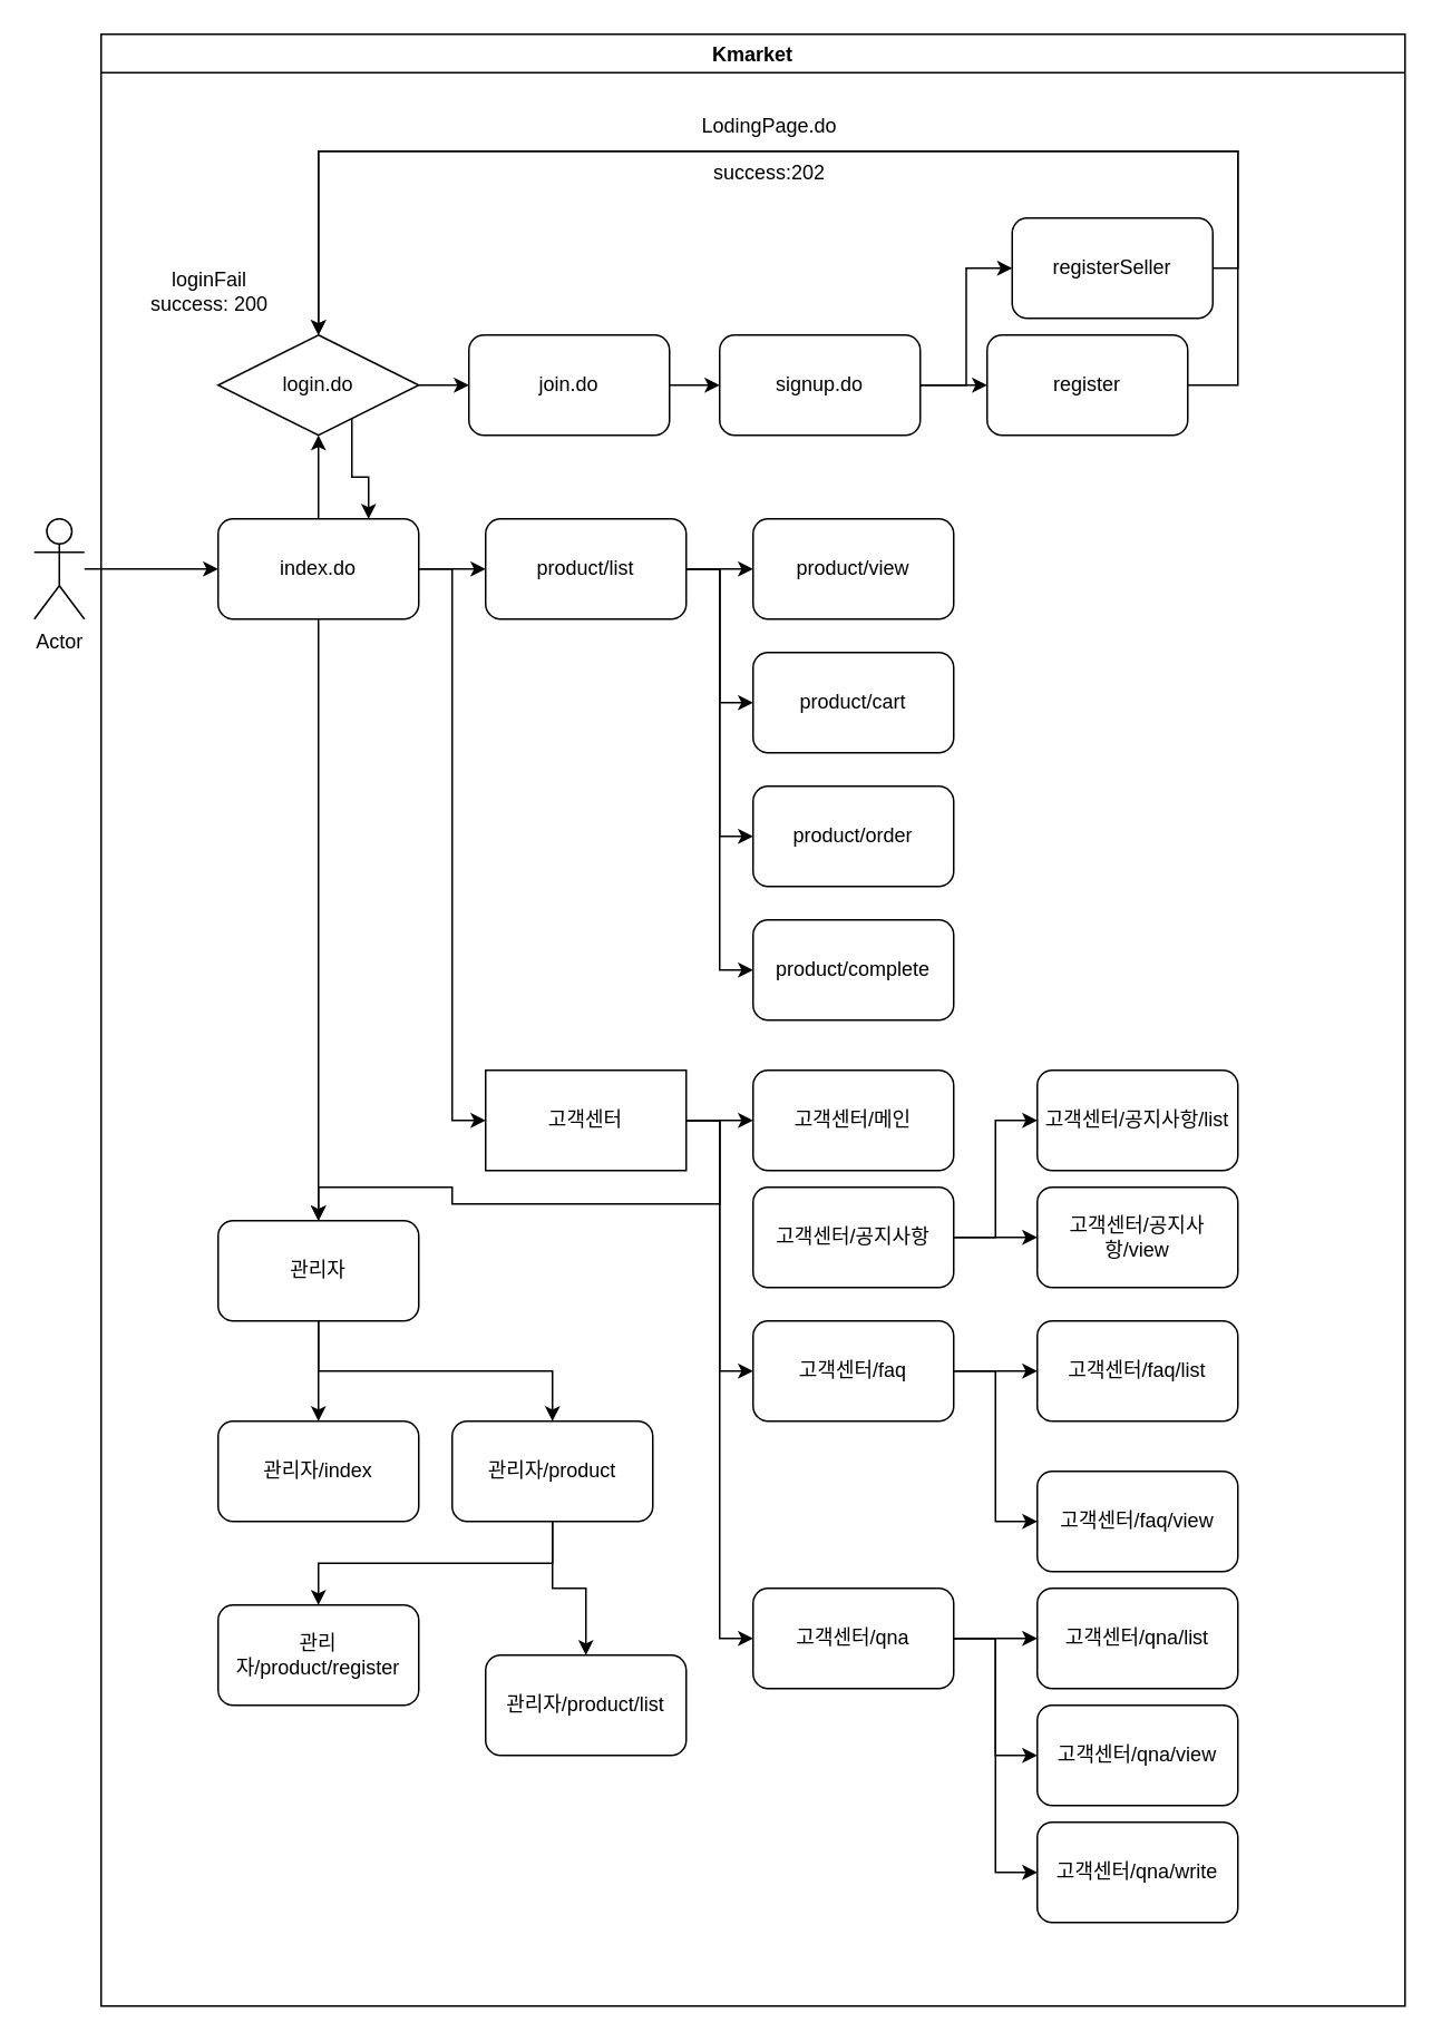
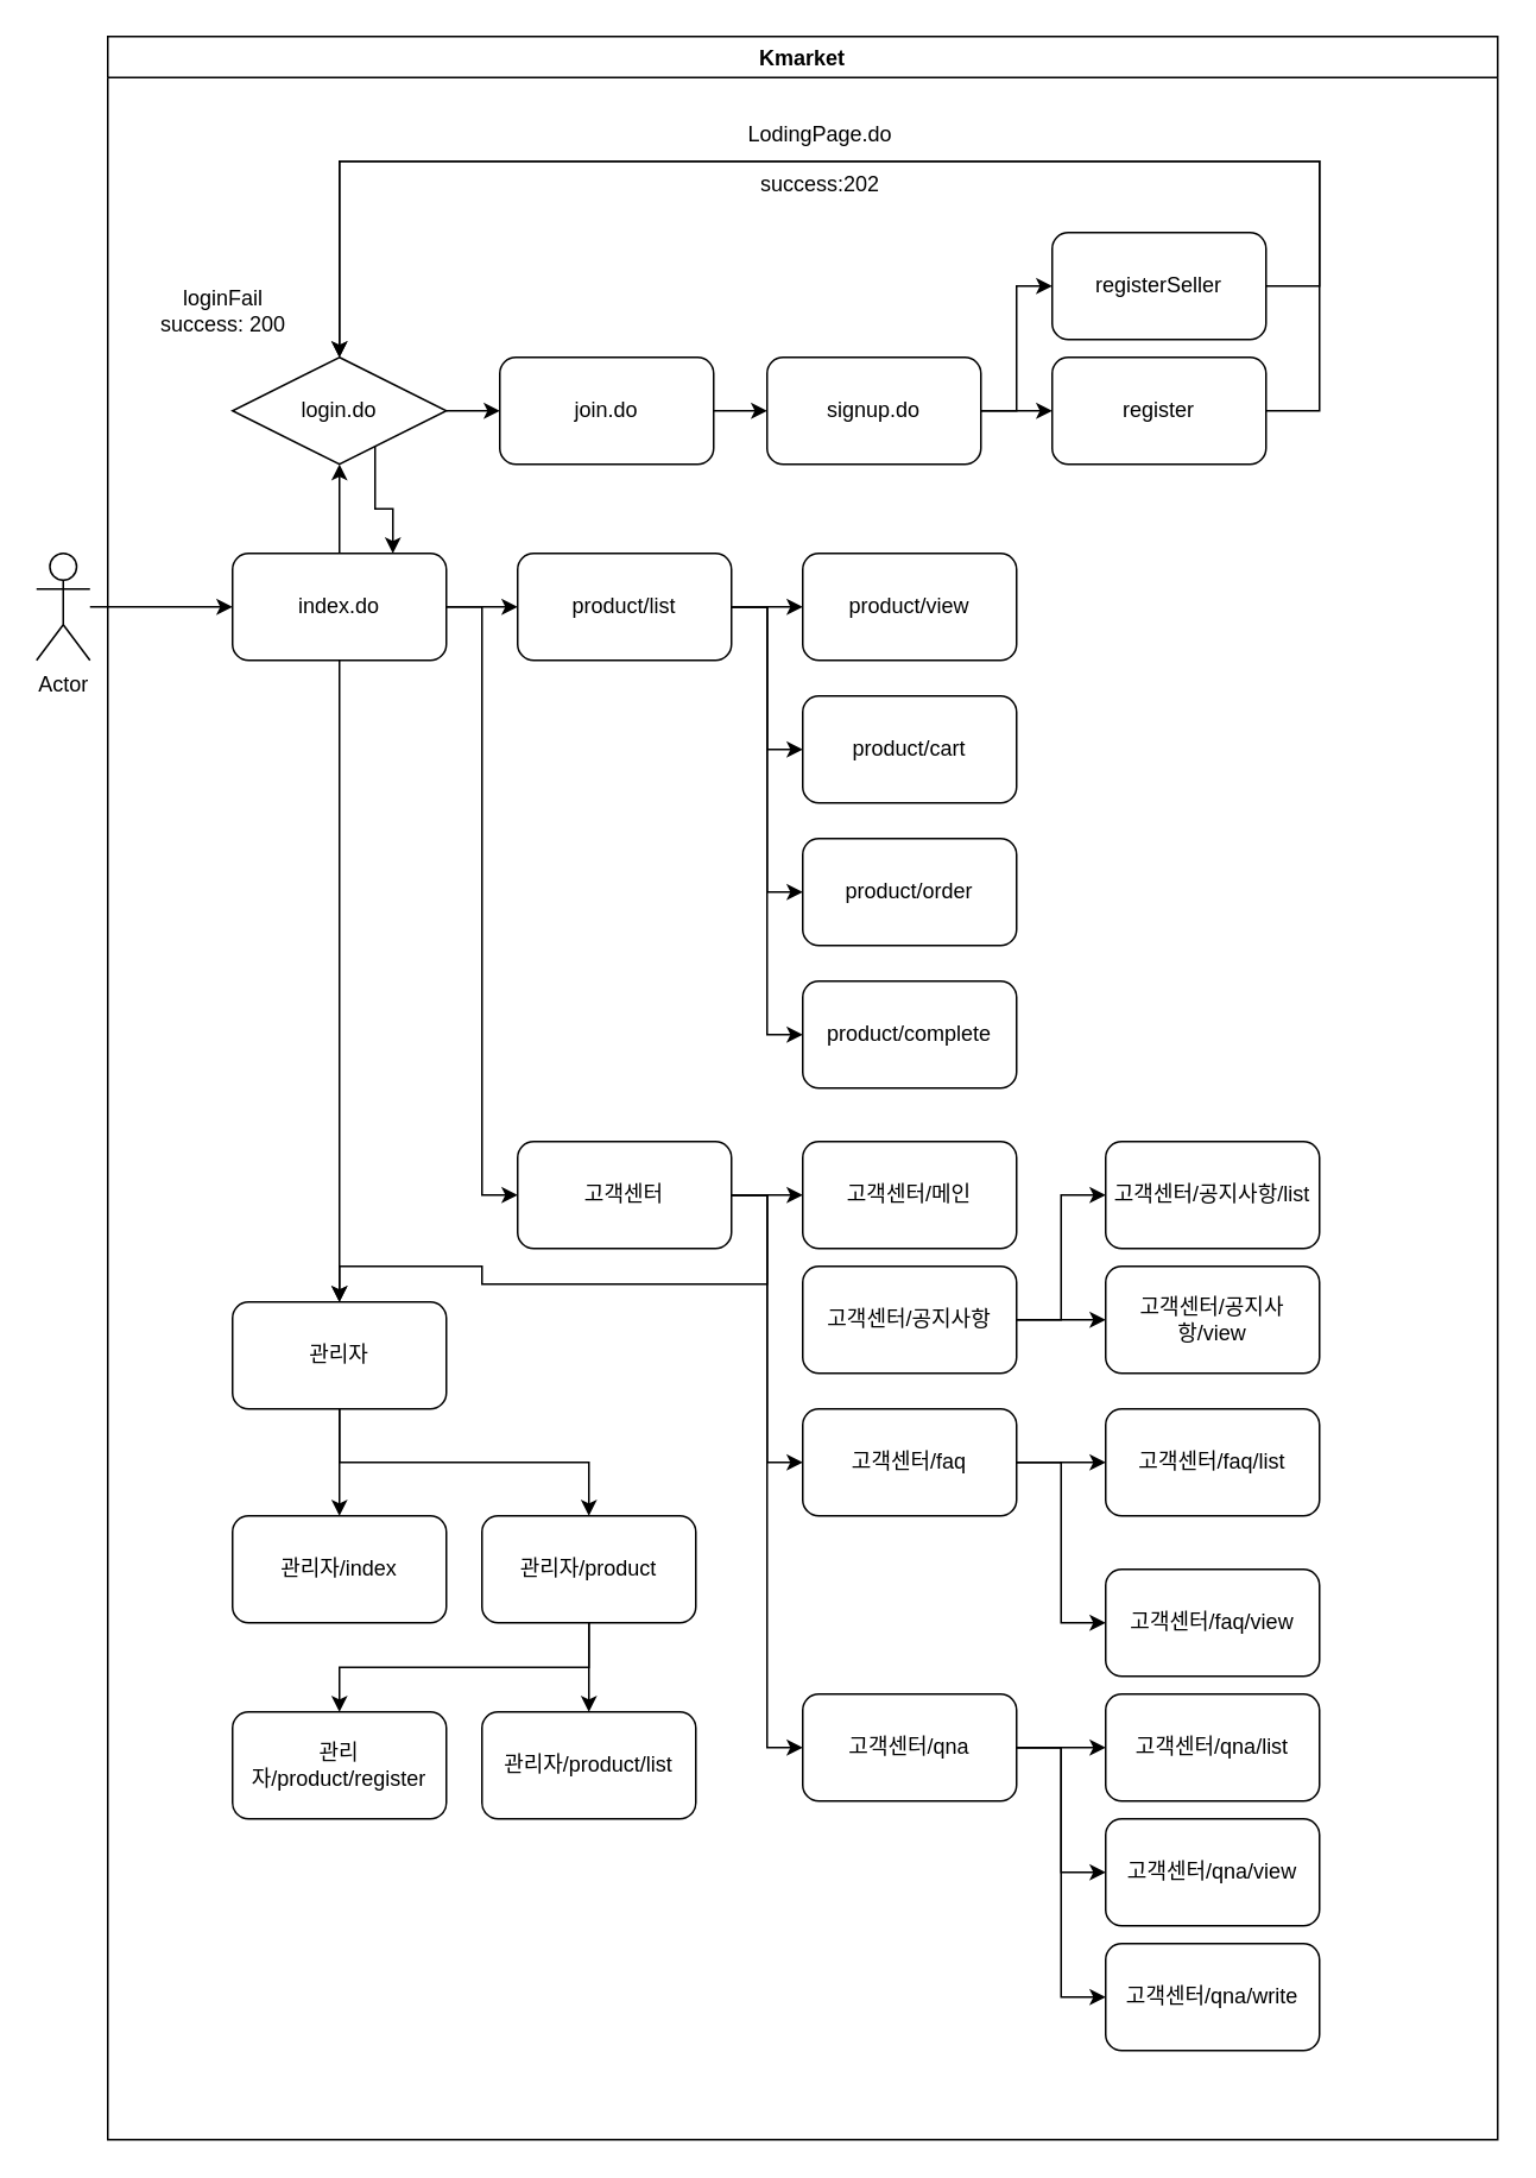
- <mxCell id="60" value="registerSeller" style="rounded=1;whiteSpace=wrap;html=1;" vertex="1" parent="4"><mxGeometry x="545" y="110" width="120" height="60" as="geometry" /></mxCell>
+ <mxCell id="60" value="registerSeller" style="rounded=1;whiteSpace=wrap;html=1;" vertex="1" parent="4"><mxGeometry x="530" y="110" width="120" height="60" as="geometry" /></mxCell>
- <mxCell id="27" value="고객센터" style="whiteSpace=wrap;html=1;rounded=0;" parent="4" vertex="1"><mxGeometry x="230" y="620" width="120" height="60" as="geometry" /></mxCell>
+ <mxCell id="27" value="고객센터" style="rounded=1;whiteSpace=wrap;html=1;" parent="4" vertex="1"><mxGeometry x="230" y="620" width="120" height="60" as="geometry" /></mxCell>
- <mxCell id="57" value="관리자/product/list" style="rounded=1;whiteSpace=wrap;html=1;" parent="4" vertex="1"><mxGeometry x="230" y="970" width="120" height="60" as="geometry" /></mxCell>
+ <mxCell id="57" value="관리자/product/list" style="rounded=1;whiteSpace=wrap;html=1;" parent="4" vertex="1"><mxGeometry x="210" y="940" width="120" height="60" as="geometry" /></mxCell>
